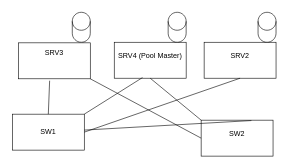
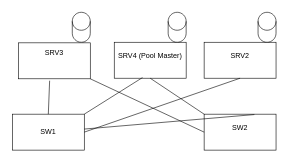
- <mxCell id="6" value="SW2&lt;div&gt;&lt;br/&gt;&lt;/div&gt;" style="rounded=0;whiteSpace=wrap;html=1;" vertex="1" parent="1"><mxGeometry x="335" y="200" width="120" height="60" as="geometry" /></mxCell>
+ <mxCell id="6" value="SW2&lt;div&gt;&lt;br/&gt;&lt;/div&gt;" style="rounded=0;whiteSpace=wrap;html=1;" vertex="1" parent="1"><mxGeometry x="340" y="190" width="120" height="60" as="geometry" /></mxCell>
